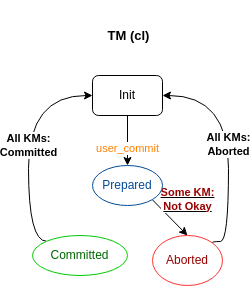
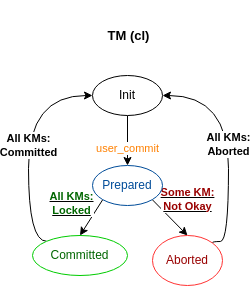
- <mxCell id="3" value="Init" style="whiteSpace=wrap;html=1;rounded=1;" parent="1" vertex="1"><mxGeometry x="84" y="75" width="70" height="40" as="geometry" /></mxCell>
+ <mxCell id="3" value="Init" style="ellipse;whiteSpace=wrap;html=1;" parent="1" vertex="1"><mxGeometry x="84" y="75" width="70" height="40" as="geometry" /></mxCell>
+ <mxCell id="4" value="&lt;u&gt;&lt;font color=&quot;#006600&quot;&gt;&lt;b&gt;All KMs:&lt;br&gt;Locked&lt;br&gt;&lt;/b&gt;&lt;/font&gt;&lt;/u&gt;" style="rounded=0;orthogonalLoop=1;jettySize=auto;html=1;exitX=0;exitY=1;exitDx=0;exitDy=0;entryX=0.5;entryY=0;entryDx=0;entryDy=0;" parent="1" source="6" target="8" edge="1"><mxGeometry x="-0.043" y="-24" relative="1" as="geometry"><mxPoint x="99.251" y="199.142" as="sourcePoint" /><mxPoint x="64" y="235" as="targetPoint" /><mxPoint as="offset" /></mxGeometry></mxCell>
